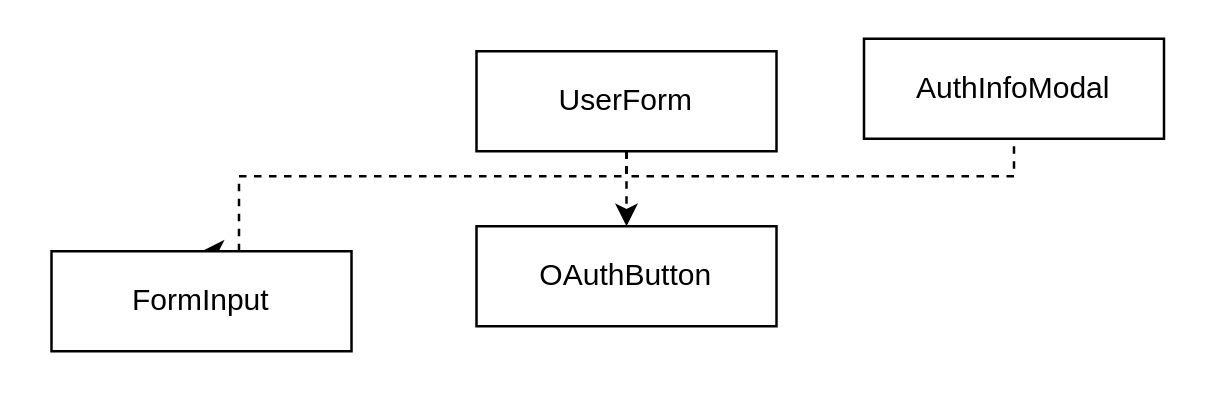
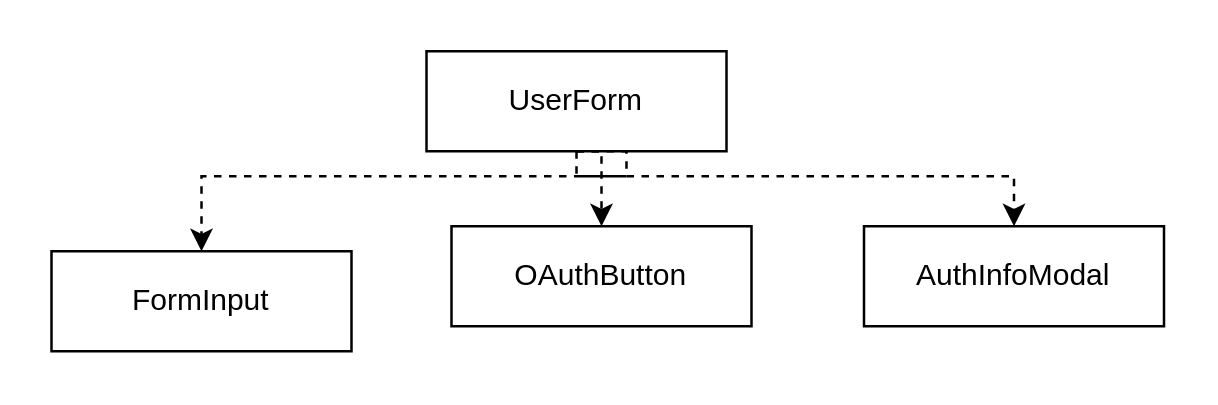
- <mxCell id="7" value="AuthInfoModal" style="rounded=0;whiteSpace=wrap;html=1;" vertex="1" parent="1"><mxGeometry x="345" y="15" width="120" height="40" as="geometry" /></mxCell>
+ <mxCell id="7" value="AuthInfoModal" style="rounded=0;whiteSpace=wrap;html=1;" vertex="1" parent="1"><mxGeometry x="345" y="90" width="120" height="40" as="geometry" /></mxCell>
- <mxCell id="5" value="UserForm" style="rounded=0;whiteSpace=wrap;html=1;" vertex="1" parent="1"><mxGeometry x="190" y="20" width="120" height="40" as="geometry" /></mxCell>
+ <mxCell id="5" value="UserForm" style="rounded=0;whiteSpace=wrap;html=1;" vertex="1" parent="1"><mxGeometry x="170" y="20" width="120" height="40" as="geometry" /></mxCell>
- <mxCell id="6" value="OAuthButton" style="rounded=0;whiteSpace=wrap;html=1;" vertex="1" parent="1"><mxGeometry x="190" y="90" width="120" height="40" as="geometry" /></mxCell>
+ <mxCell id="6" value="OAuthButton" style="rounded=0;whiteSpace=wrap;html=1;" vertex="1" parent="1"><mxGeometry x="180" y="90" width="120" height="40" as="geometry" /></mxCell>
